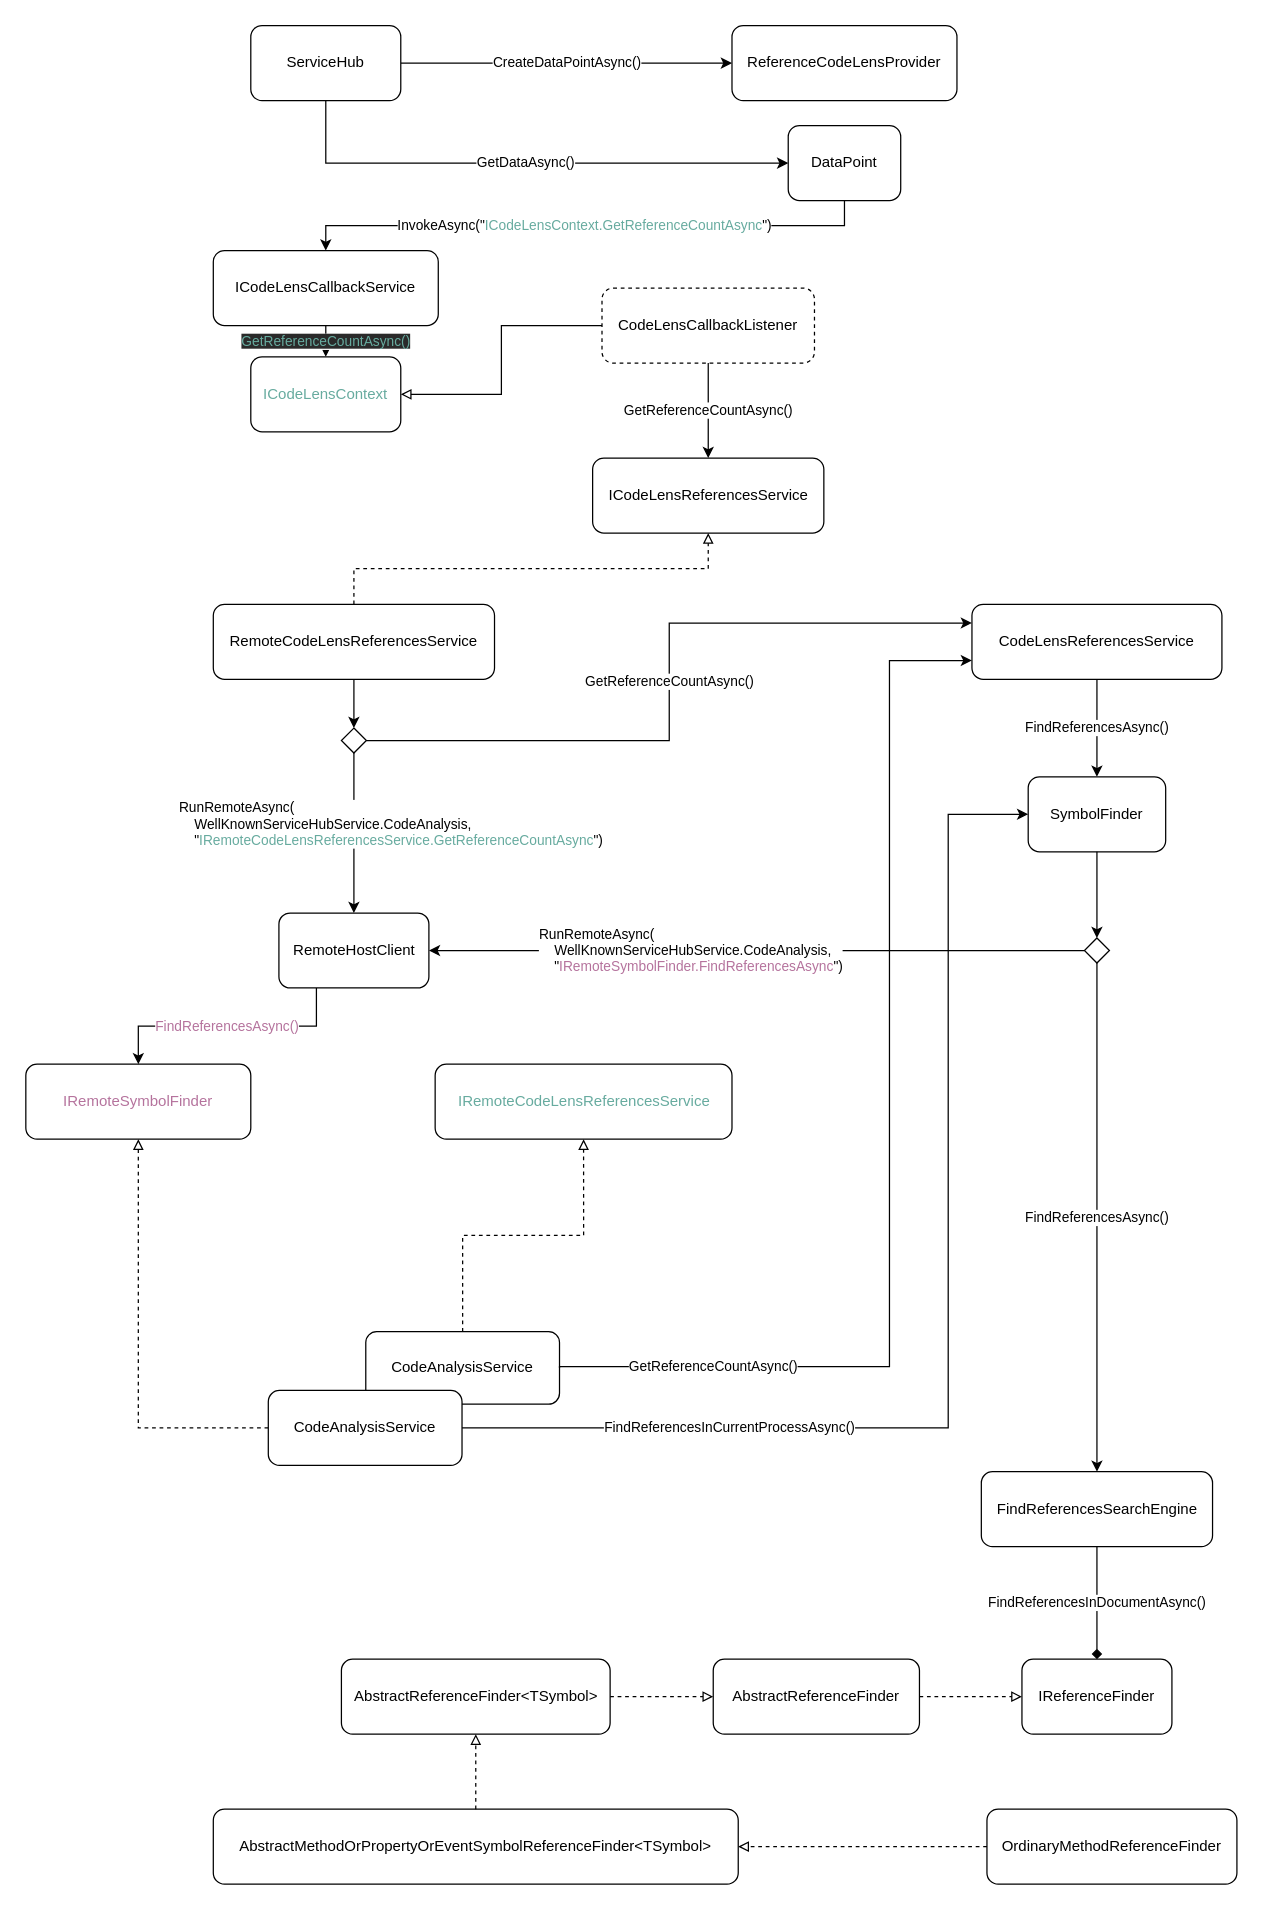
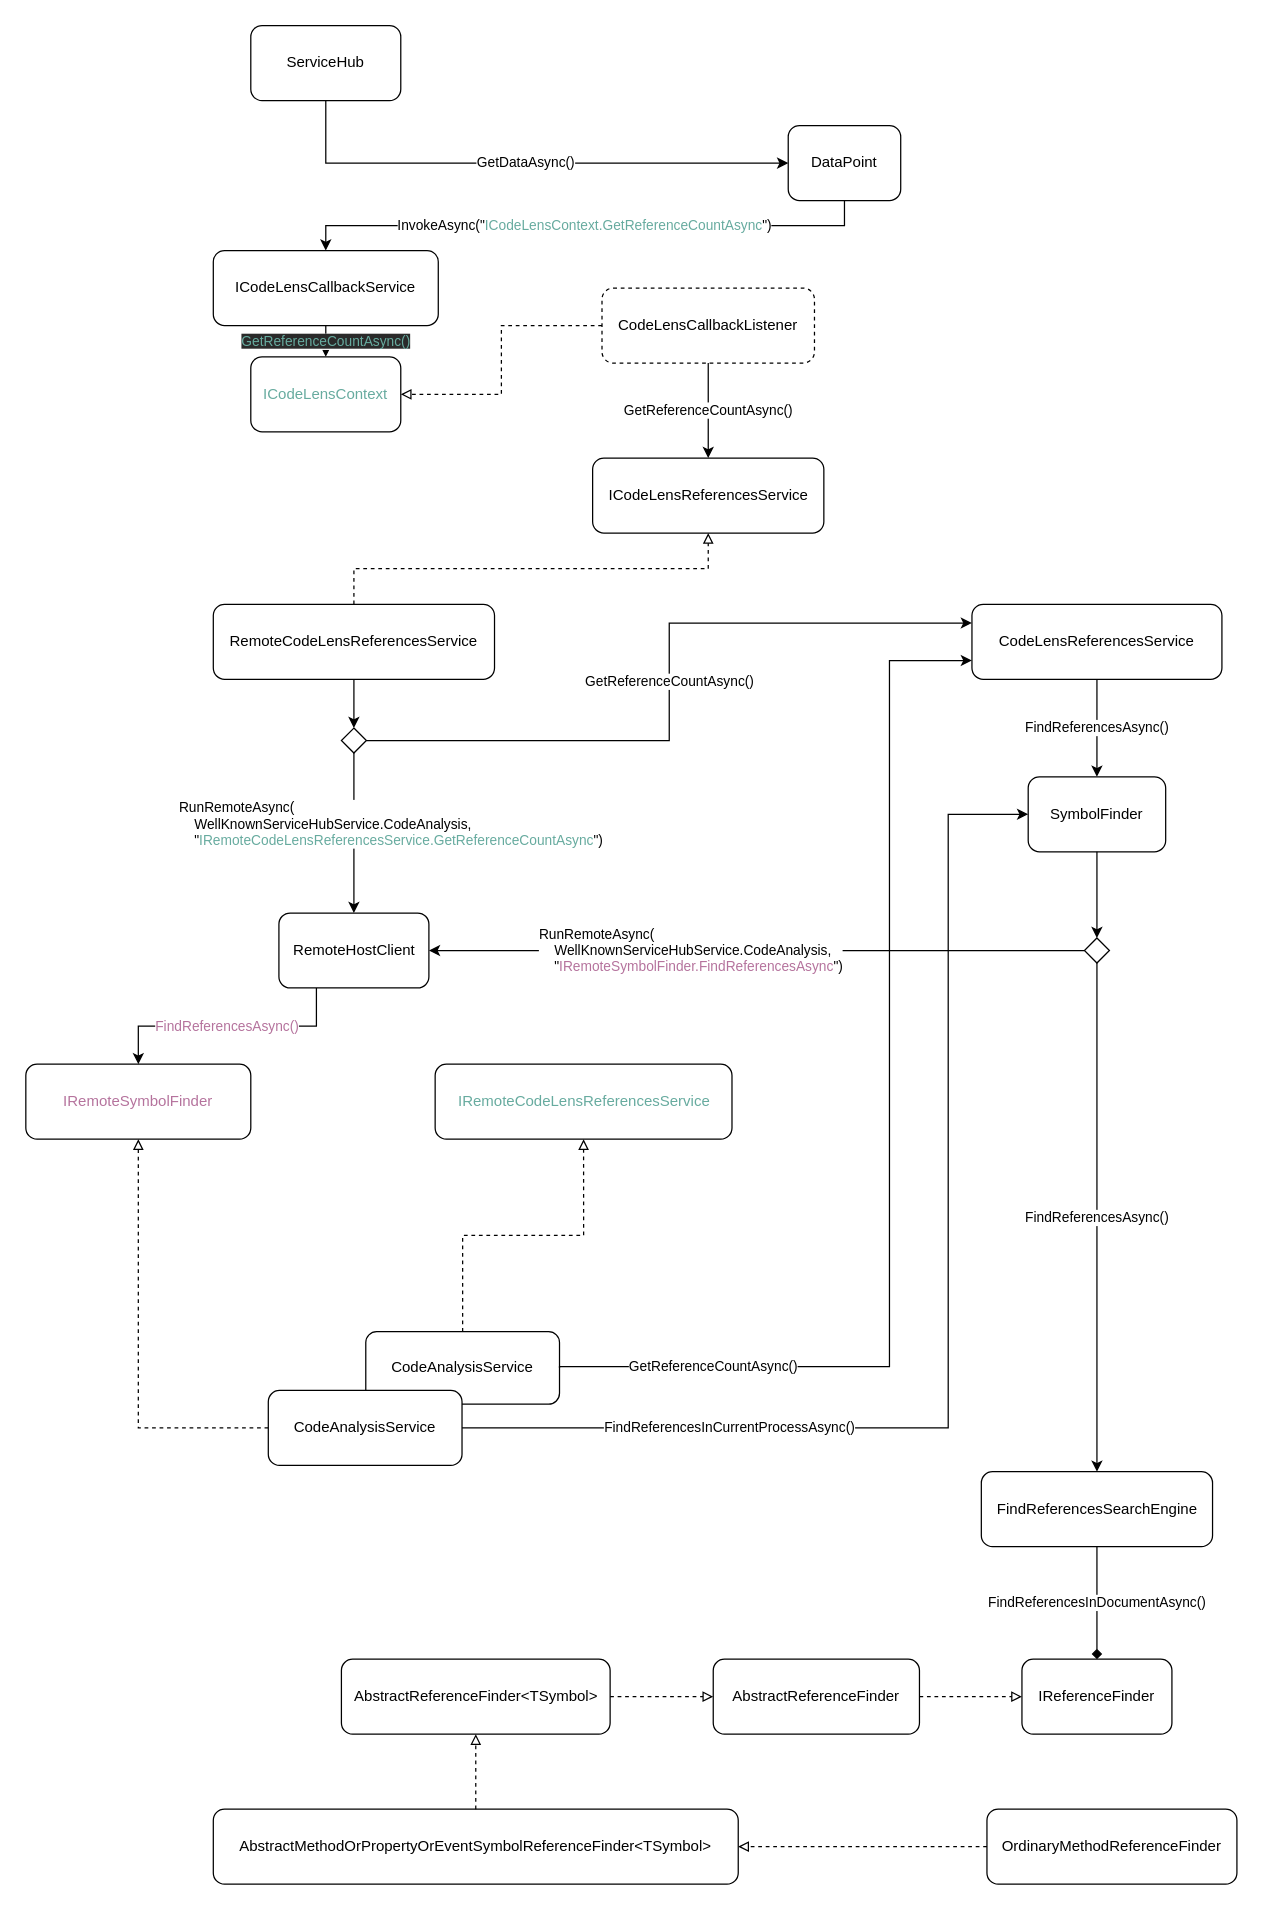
- <mxCell id="9" value="CreateDataPointAsync()" style="edgeStyle=orthogonalEdgeStyle;rounded=0;orthogonalLoop=1;jettySize=auto;html=1;exitX=1;exitY=0.5;exitDx=0;exitDy=0;" parent="1" source="10" target="2" edge="1"><mxGeometry relative="1" as="geometry" /></mxCell>
- <mxCell id="2" value="ReferenceCodeLensProvider" style="rounded=1;whiteSpace=wrap;html=1;" parent="1" vertex="1"><mxGeometry x="585" y="20" width="180" height="60" as="geometry" /></mxCell>
- <mxCell id="12" style="edgeStyle=orthogonalEdgeStyle;rounded=0;orthogonalLoop=1;jettySize=auto;html=1;entryX=1;entryY=0.5;entryDx=0;entryDy=0;dashed=0;endArrow=block;endFill=0;exitX=0;exitY=0.5;exitDx=0;exitDy=0;" parent="1" source="13" target="7" edge="1"><mxGeometry relative="1" as="geometry"><mxPoint x="460" y="370" as="sourcePoint" /></mxGeometry></mxCell>
+ <mxCell id="12" style="edgeStyle=orthogonalEdgeStyle;rounded=0;orthogonalLoop=1;jettySize=auto;html=1;entryX=1;entryY=0.5;entryDx=0;entryDy=0;dashed=1;endArrow=block;endFill=0;exitX=0;exitY=0.5;exitDx=0;exitDy=0;" parent="1" source="13" target="7" edge="1"><mxGeometry relative="1" as="geometry"><mxPoint x="460" y="370" as="sourcePoint" /></mxGeometry></mxCell>
